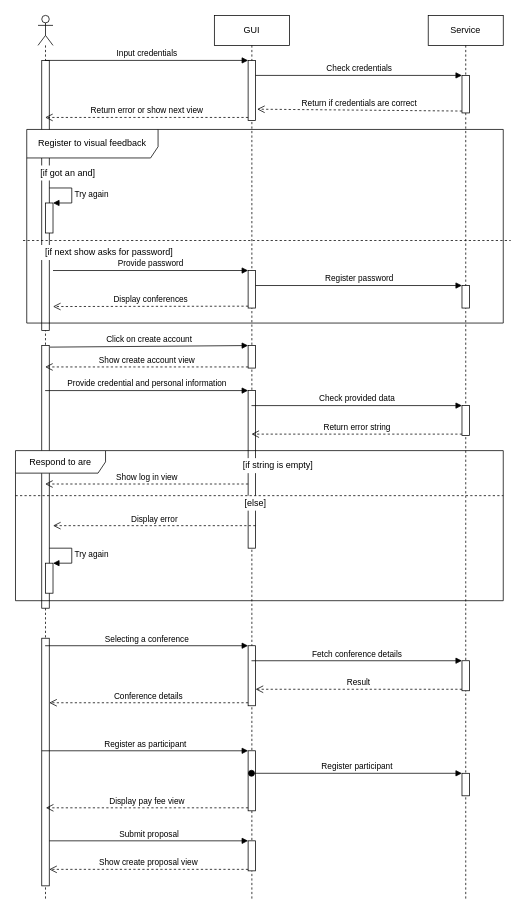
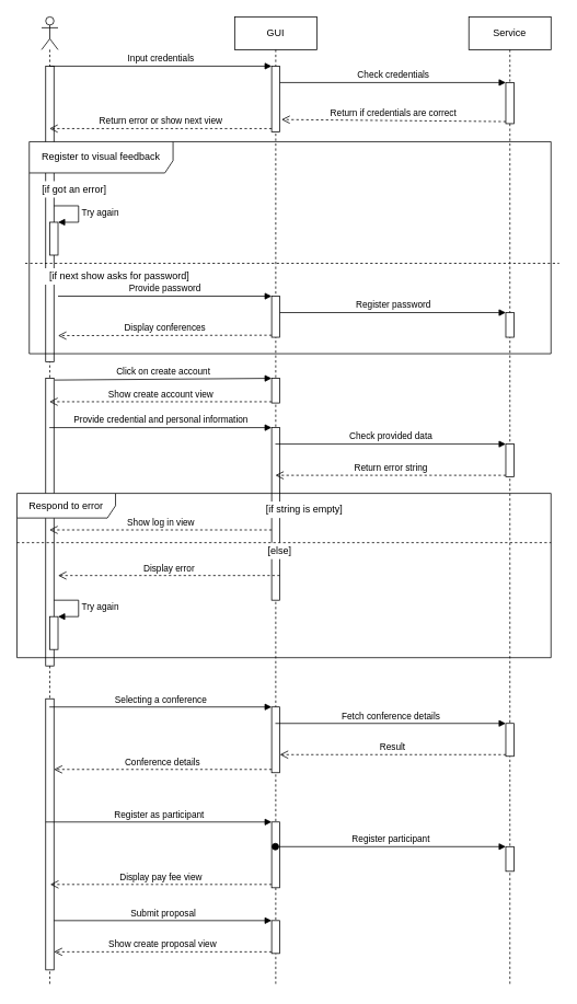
- <mxCell id="23" value="[if got an and]" style="text;html=1;strokeColor=none;fillColor=#FFFFFF;align=center;verticalAlign=middle;whiteSpace=wrap;rounded=0;" vertex="1" parent="1"><mxGeometry x="40" y="220" width="100" height="20" as="geometry" /></mxCell>
+ <mxCell id="23" value="[if got an error]" style="text;html=1;strokeColor=none;fillColor=#FFFFFF;align=center;verticalAlign=middle;whiteSpace=wrap;rounded=0;" vertex="1" parent="1"><mxGeometry x="40" y="220" width="100" height="20" as="geometry" /></mxCell>
- <mxCell id="39" value="Respond to are" style="shape=umlFrame;whiteSpace=wrap;html=1;fillColor=#FFFFFF;width=120;height=30;" vertex="1" parent="1"><mxGeometry x="20" y="600" width="650" height="200" as="geometry" /></mxCell>
+ <mxCell id="39" value="Respond to error" style="shape=umlFrame;whiteSpace=wrap;html=1;fillColor=#FFFFFF;width=120;height=30;" vertex="1" parent="1"><mxGeometry x="20" y="600" width="650" height="200" as="geometry" /></mxCell>
